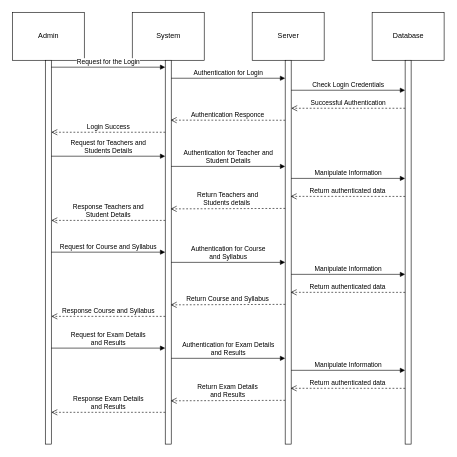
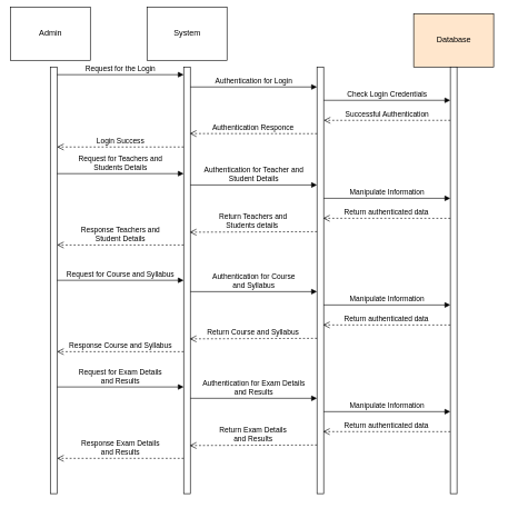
- <mxCell id="3" value="Admin" style="html=1;strokeColor=#000000;" vertex="1" parent="1"><mxGeometry x="20" y="20" width="120" height="80" as="geometry" /></mxCell>
+ <mxCell id="3" value="Admin" style="html=1;strokeColor=#000000;" vertex="1" parent="1"><mxGeometry x="15" y="10" width="120" height="80" as="geometry" /></mxCell>
- <mxCell id="2" value="System" style="html=1;strokeColor=#000000;" vertex="1" parent="1"><mxGeometry x="220" y="20" width="120" height="80" as="geometry" /></mxCell>
+ <mxCell id="2" value="System" style="html=1;strokeColor=#000000;" vertex="1" parent="1"><mxGeometry x="220" y="10" width="120" height="80" as="geometry" /></mxCell>
- <mxCell id="4" value="Server" style="html=1;strokeColor=#000000;" vertex="1" parent="1"><mxGeometry x="420" y="20" width="120" height="80" as="geometry" /></mxCell>
- <mxCell id="5" value="Database" style="html=1;strokeColor=#000000;" vertex="1" parent="1"><mxGeometry x="620" y="20" width="120" height="80" as="geometry" /></mxCell>
+ <mxCell id="5" value="Database" style="html=1;strokeColor=#000000;fillColor=#ffe6cc;" vertex="1" parent="1"><mxGeometry x="620" y="20" width="120" height="80" as="geometry" /></mxCell>
